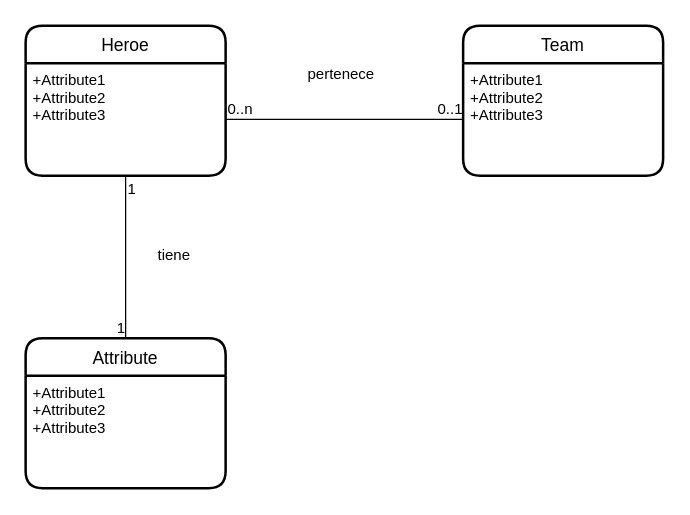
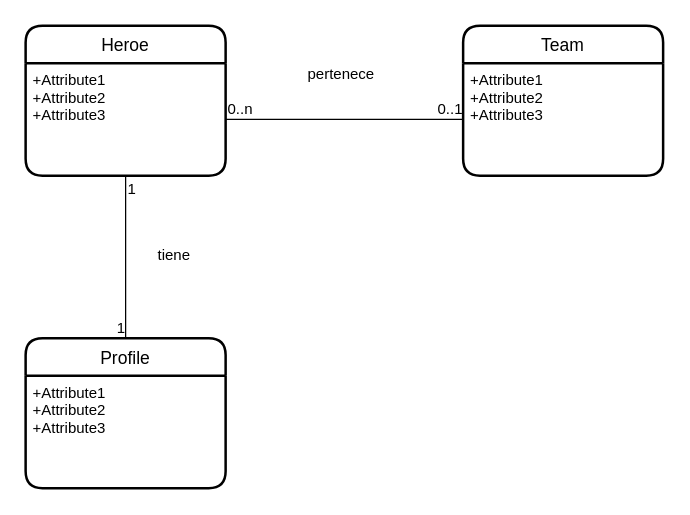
- <mxCell id="6" value="Attribute" style="swimlane;childLayout=stackLayout;horizontal=1;startSize=30;horizontalStack=0;rounded=1;fontSize=14;fontStyle=0;strokeWidth=2;resizeParent=0;resizeLast=1;shadow=0;dashed=0;align=center;" vertex="1" parent="1"><mxGeometry x="20" y="270" width="160" height="120" as="geometry" /></mxCell>
+ <mxCell id="6" value="Profile" style="swimlane;childLayout=stackLayout;horizontal=1;startSize=30;horizontalStack=0;rounded=1;fontSize=14;fontStyle=0;strokeWidth=2;resizeParent=0;resizeLast=1;shadow=0;dashed=0;align=center;" vertex="1" parent="1"><mxGeometry x="20" y="270" width="160" height="120" as="geometry" /></mxCell>
